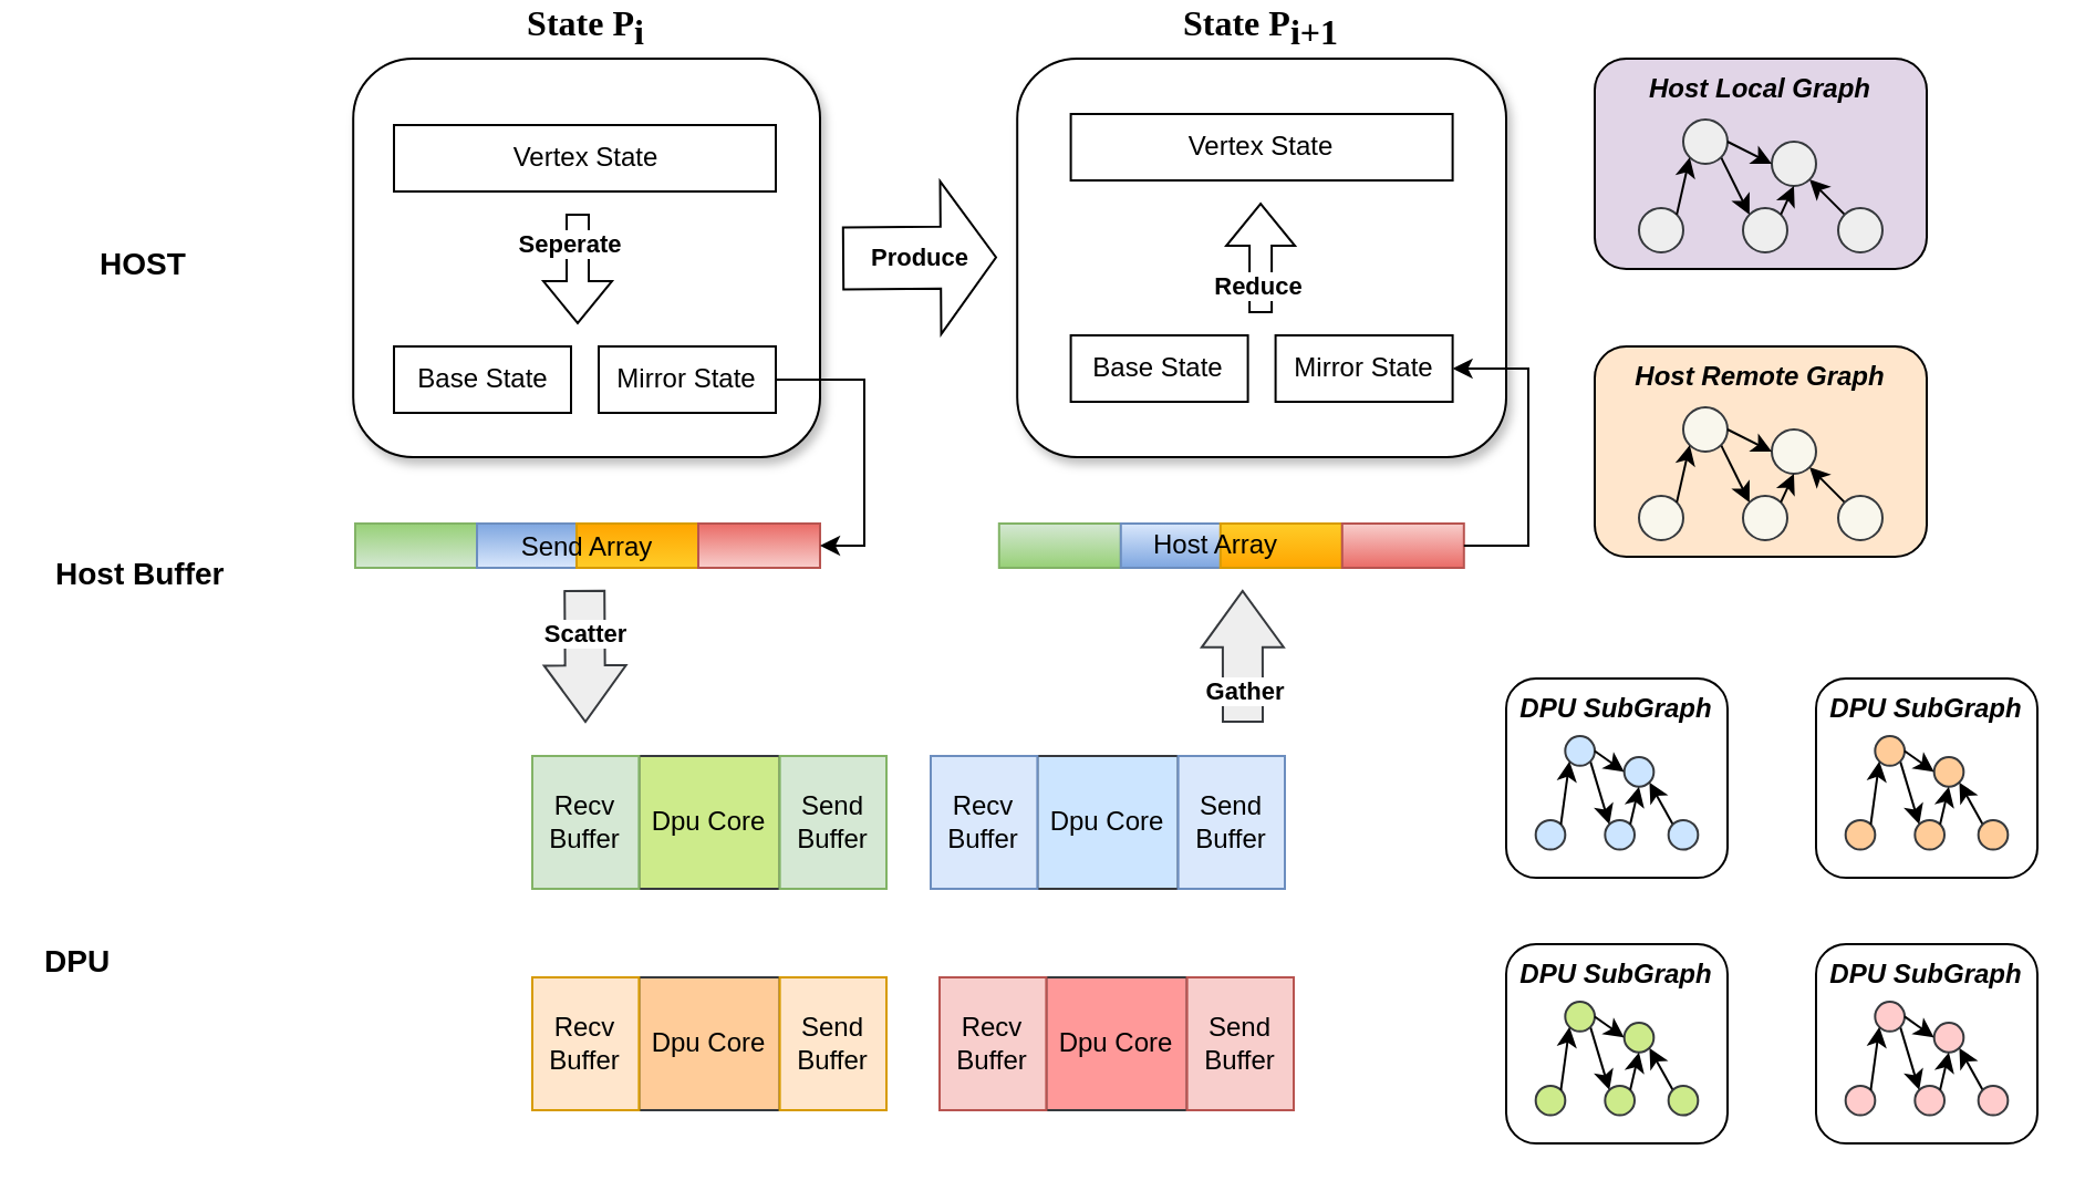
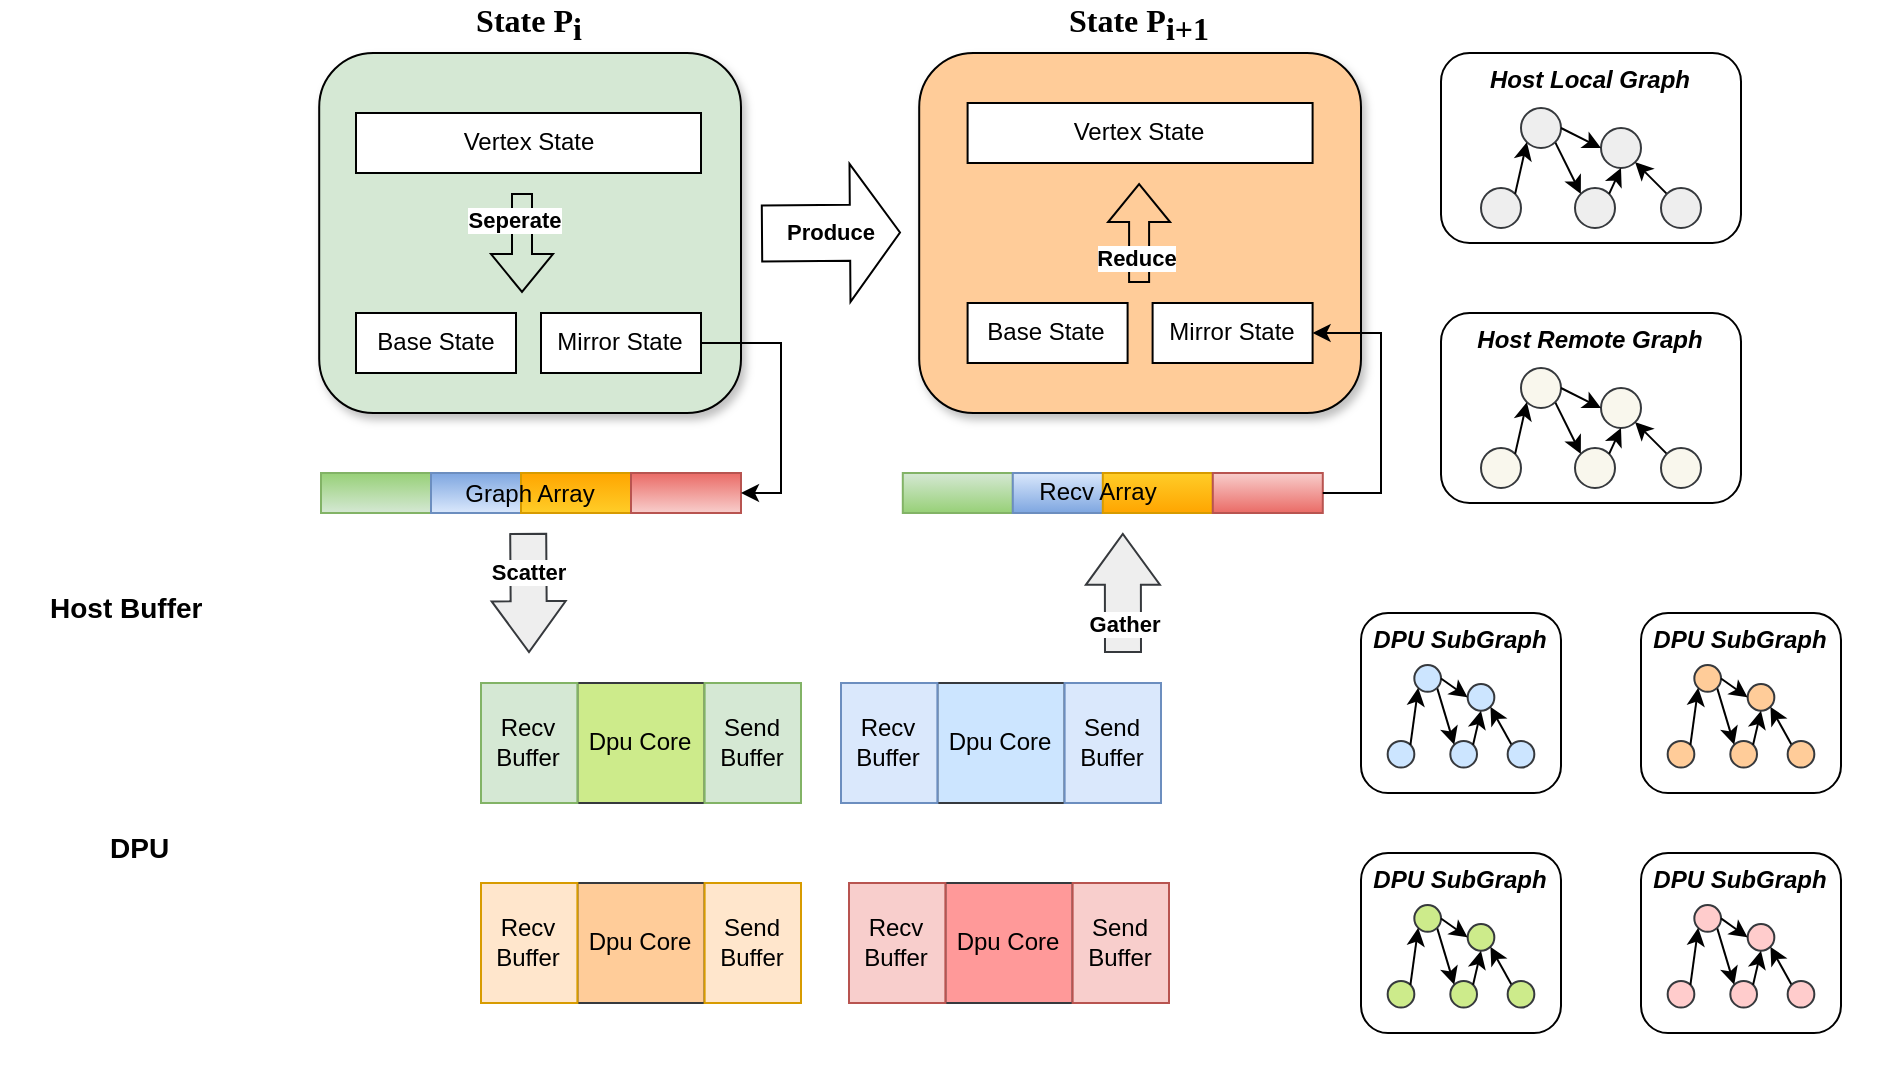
- <mxCell id="59" value="&lt;b&gt;&lt;i&gt;Host Local Graph&lt;/i&gt;&lt;/b&gt;" style="rounded=1;whiteSpace=wrap;html=1;labelPosition=center;verticalLabelPosition=middle;align=center;verticalAlign=top;fillColor=#e1d5e7;" parent="1" vertex="1"><mxGeometry x="720" y="20" width="150" height="95" as="geometry" /></mxCell>
+ <mxCell id="59" value="&lt;b&gt;&lt;i&gt;Host Local Graph&lt;/i&gt;&lt;/b&gt;" style="rounded=1;whiteSpace=wrap;html=1;labelPosition=center;verticalLabelPosition=middle;align=center;verticalAlign=top;" parent="1" vertex="1"><mxGeometry x="720" y="20" width="150" height="95" as="geometry" /></mxCell>
- <mxCell id="22" value="State P&lt;sub style=&quot;font-size: 16px;&quot;&gt;i&lt;/sub&gt;" style="rounded=1;whiteSpace=wrap;html=1;labelPosition=center;verticalLabelPosition=top;align=center;verticalAlign=bottom;fontFamily=Comic Sans MS;fontStyle=1;fontSize=16;glass=0;shadow=1;" parent="1" vertex="1"><mxGeometry x="159.1" y="20" width="210.9" height="180" as="geometry" /></mxCell>
+ <mxCell id="22" value="State P&lt;sub style=&quot;font-size: 16px;&quot;&gt;i&lt;/sub&gt;" style="rounded=1;whiteSpace=wrap;html=1;labelPosition=center;verticalLabelPosition=top;align=center;verticalAlign=bottom;fontFamily=Comic Sans MS;fontStyle=1;fontSize=16;glass=0;shadow=1;fillColor=#d5e8d4;" parent="1" vertex="1"><mxGeometry x="159.1" y="20" width="210.9" height="180" as="geometry" /></mxCell>
- <mxCell id="23" value="&lt;div style=&quot;text-align: left; font-size: 16px;&quot;&gt;&lt;span style=&quot;background-color: initial; font-size: 16px;&quot;&gt;State P&lt;/span&gt;&lt;sub style=&quot;background-color: initial; font-size: 16px;&quot;&gt;i+1&lt;/sub&gt;&lt;/div&gt;" style="rounded=1;whiteSpace=wrap;html=1;labelPosition=center;verticalLabelPosition=top;align=center;verticalAlign=bottom;fontFamily=Comic Sans MS;fontSize=16;fontStyle=1;shadow=1;" parent="1" vertex="1"><mxGeometry x="459.1" y="20" width="220.9" height="180" as="geometry" /></mxCell>
+ <mxCell id="23" value="&lt;div style=&quot;text-align: left; font-size: 16px;&quot;&gt;&lt;span style=&quot;background-color: initial; font-size: 16px;&quot;&gt;State P&lt;/span&gt;&lt;sub style=&quot;background-color: initial; font-size: 16px;&quot;&gt;i+1&lt;/sub&gt;&lt;/div&gt;" style="rounded=1;whiteSpace=wrap;html=1;labelPosition=center;verticalLabelPosition=top;align=center;verticalAlign=bottom;fontFamily=Comic Sans MS;fontSize=16;fontStyle=1;shadow=1;fillColor=#ffcc99;" parent="1" vertex="1"><mxGeometry x="459.1" y="20" width="220.9" height="180" as="geometry" /></mxCell>
- <mxCell id="31" value="&lt;h1&gt;&lt;font style=&quot;font-size: 14px;&quot;&gt;HOST&lt;/font&gt;&lt;/h1&gt;" style="text;html=1;strokeColor=none;fillColor=none;spacing=5;spacingTop=-20;whiteSpace=wrap;overflow=hidden;rounded=0;" parent="1" vertex="1"><mxGeometry x="40" y="90" width="50" height="50" as="geometry" /></mxCell>
- <mxCell id="70" value="&lt;b&gt;&lt;i&gt;Host Remote Graph&lt;/i&gt;&lt;/b&gt;" style="rounded=1;whiteSpace=wrap;html=1;labelPosition=center;verticalLabelPosition=middle;align=center;verticalAlign=top;fillColor=#ffe6cc;" parent="1" vertex="1"><mxGeometry x="720" y="150" width="150" height="95" as="geometry" /></mxCell>
+ <mxCell id="70" value="&lt;b&gt;&lt;i&gt;Host Remote Graph&lt;/i&gt;&lt;/b&gt;" style="rounded=1;whiteSpace=wrap;html=1;labelPosition=center;verticalLabelPosition=middle;align=center;verticalAlign=top;" parent="1" vertex="1"><mxGeometry x="720" y="150" width="150" height="95" as="geometry" /></mxCell>
- <mxCell id="42" value="Host Array" style="text;html=1;strokeColor=none;fillColor=none;align=center;verticalAlign=middle;whiteSpace=wrap;rounded=0;" parent="37" vertex="1"><mxGeometry x="63.1" width="70" height="35" as="geometry" /></mxCell>
+ <mxCell id="42" value="Recv Array" style="text;html=1;strokeColor=none;fillColor=none;align=center;verticalAlign=middle;whiteSpace=wrap;rounded=0;" parent="37" vertex="1"><mxGeometry x="63.1" width="70" height="35" as="geometry" /></mxCell>
- <mxCell id="29" value="Send Array" style="text;html=1;strokeColor=none;fillColor=none;align=center;verticalAlign=middle;whiteSpace=wrap;rounded=0;" parent="1" vertex="1"><mxGeometry x="230" y="222.5" width="70" height="37.5" as="geometry" /></mxCell>
+ <mxCell id="29" value="Graph Array" style="text;html=1;strokeColor=none;fillColor=none;align=center;verticalAlign=middle;whiteSpace=wrap;rounded=0;" parent="1" vertex="1"><mxGeometry x="230" y="222.5" width="70" height="37.5" as="geometry" /></mxCell>
- <mxCell id="28" value="&lt;h1&gt;&lt;font style=&quot;font-size: 14px;&quot;&gt;Host Buffer&lt;/font&gt;&lt;/h1&gt;" style="text;html=1;strokeColor=none;fillColor=none;spacing=5;spacingTop=-20;whiteSpace=wrap;overflow=hidden;rounded=0;" parent="1" vertex="1"><mxGeometry x="20" y="230" width="110" height="40" as="geometry" /></mxCell>
+ <mxCell id="28" value="&lt;h1&gt;&lt;font style=&quot;font-size: 14px;&quot;&gt;Host Buffer&lt;/font&gt;&lt;/h1&gt;" style="text;html=1;strokeColor=none;fillColor=none;spacing=5;spacingTop=-20;whiteSpace=wrap;overflow=hidden;rounded=0;" parent="1" vertex="1"><mxGeometry x="20" y="275" width="110" height="40" as="geometry" /></mxCell>
- <mxCell id="30" value="&lt;h1&gt;&lt;font style=&quot;font-size: 14px;&quot;&gt;DPU&lt;/font&gt;&lt;/h1&gt;" style="text;html=1;strokeColor=none;fillColor=none;spacing=5;spacingTop=-20;whiteSpace=wrap;overflow=hidden;rounded=0;" parent="1" vertex="1"><mxGeometry x="15" y="405" width="40" height="45" as="geometry" /></mxCell>
+ <mxCell id="30" value="&lt;h1&gt;&lt;font style=&quot;font-size: 14px;&quot;&gt;DPU&lt;/font&gt;&lt;/h1&gt;" style="text;html=1;strokeColor=none;fillColor=none;spacing=5;spacingTop=-20;whiteSpace=wrap;overflow=hidden;rounded=0;" parent="1" vertex="1"><mxGeometry x="50" y="395" width="40" height="45" as="geometry" /></mxCell>
